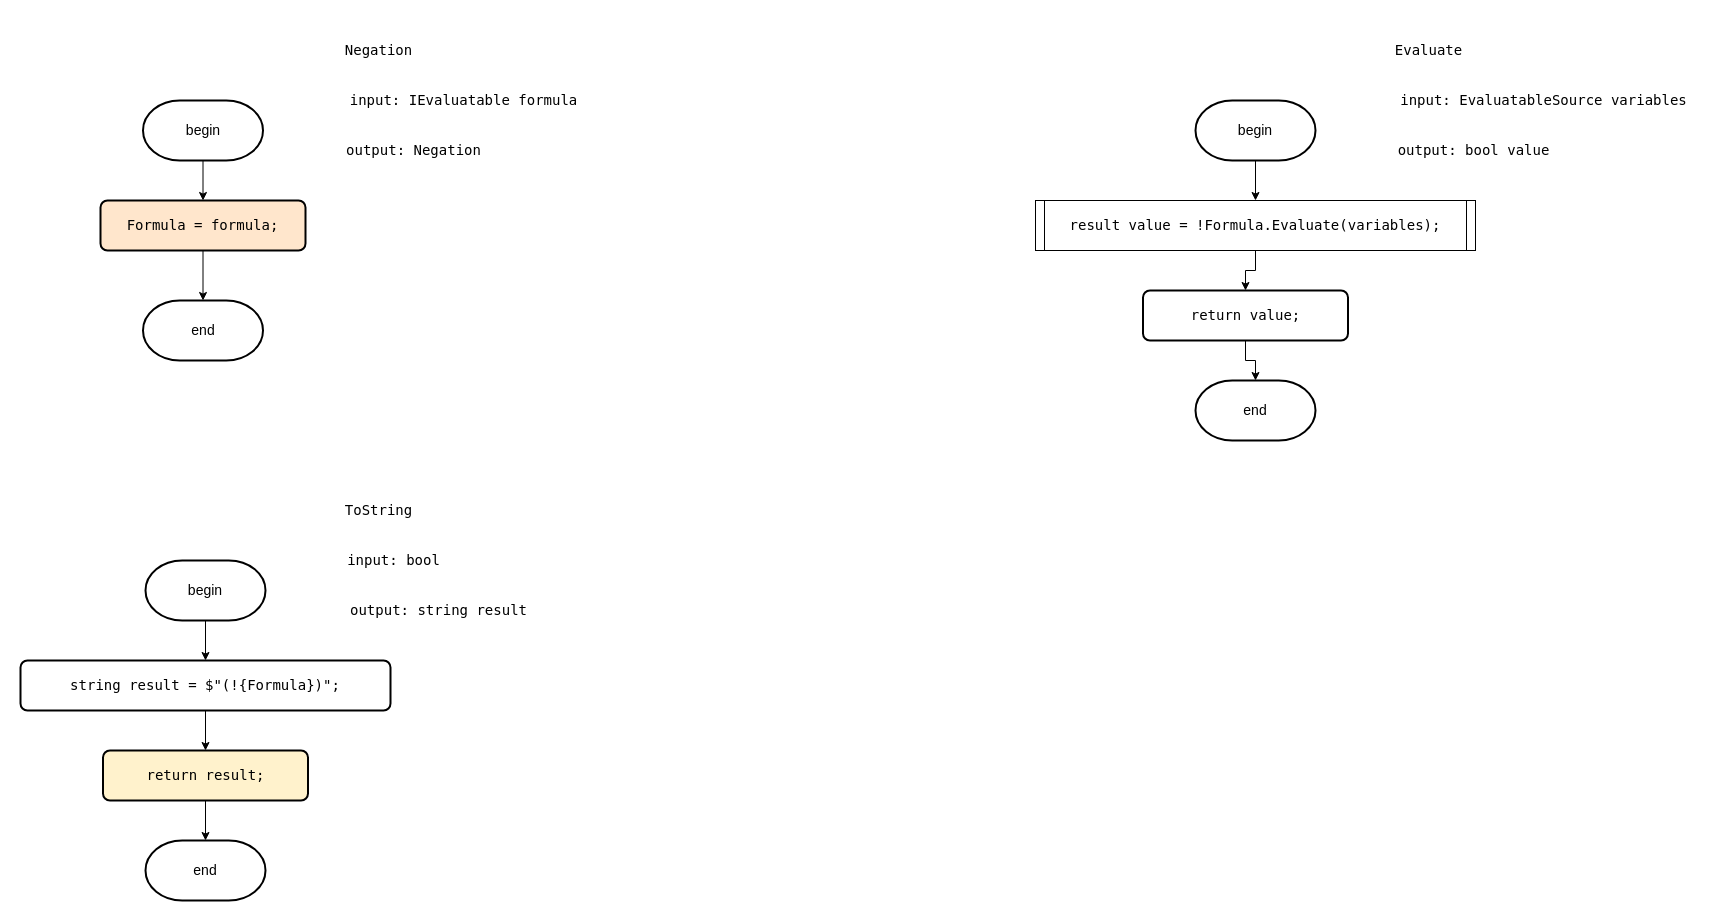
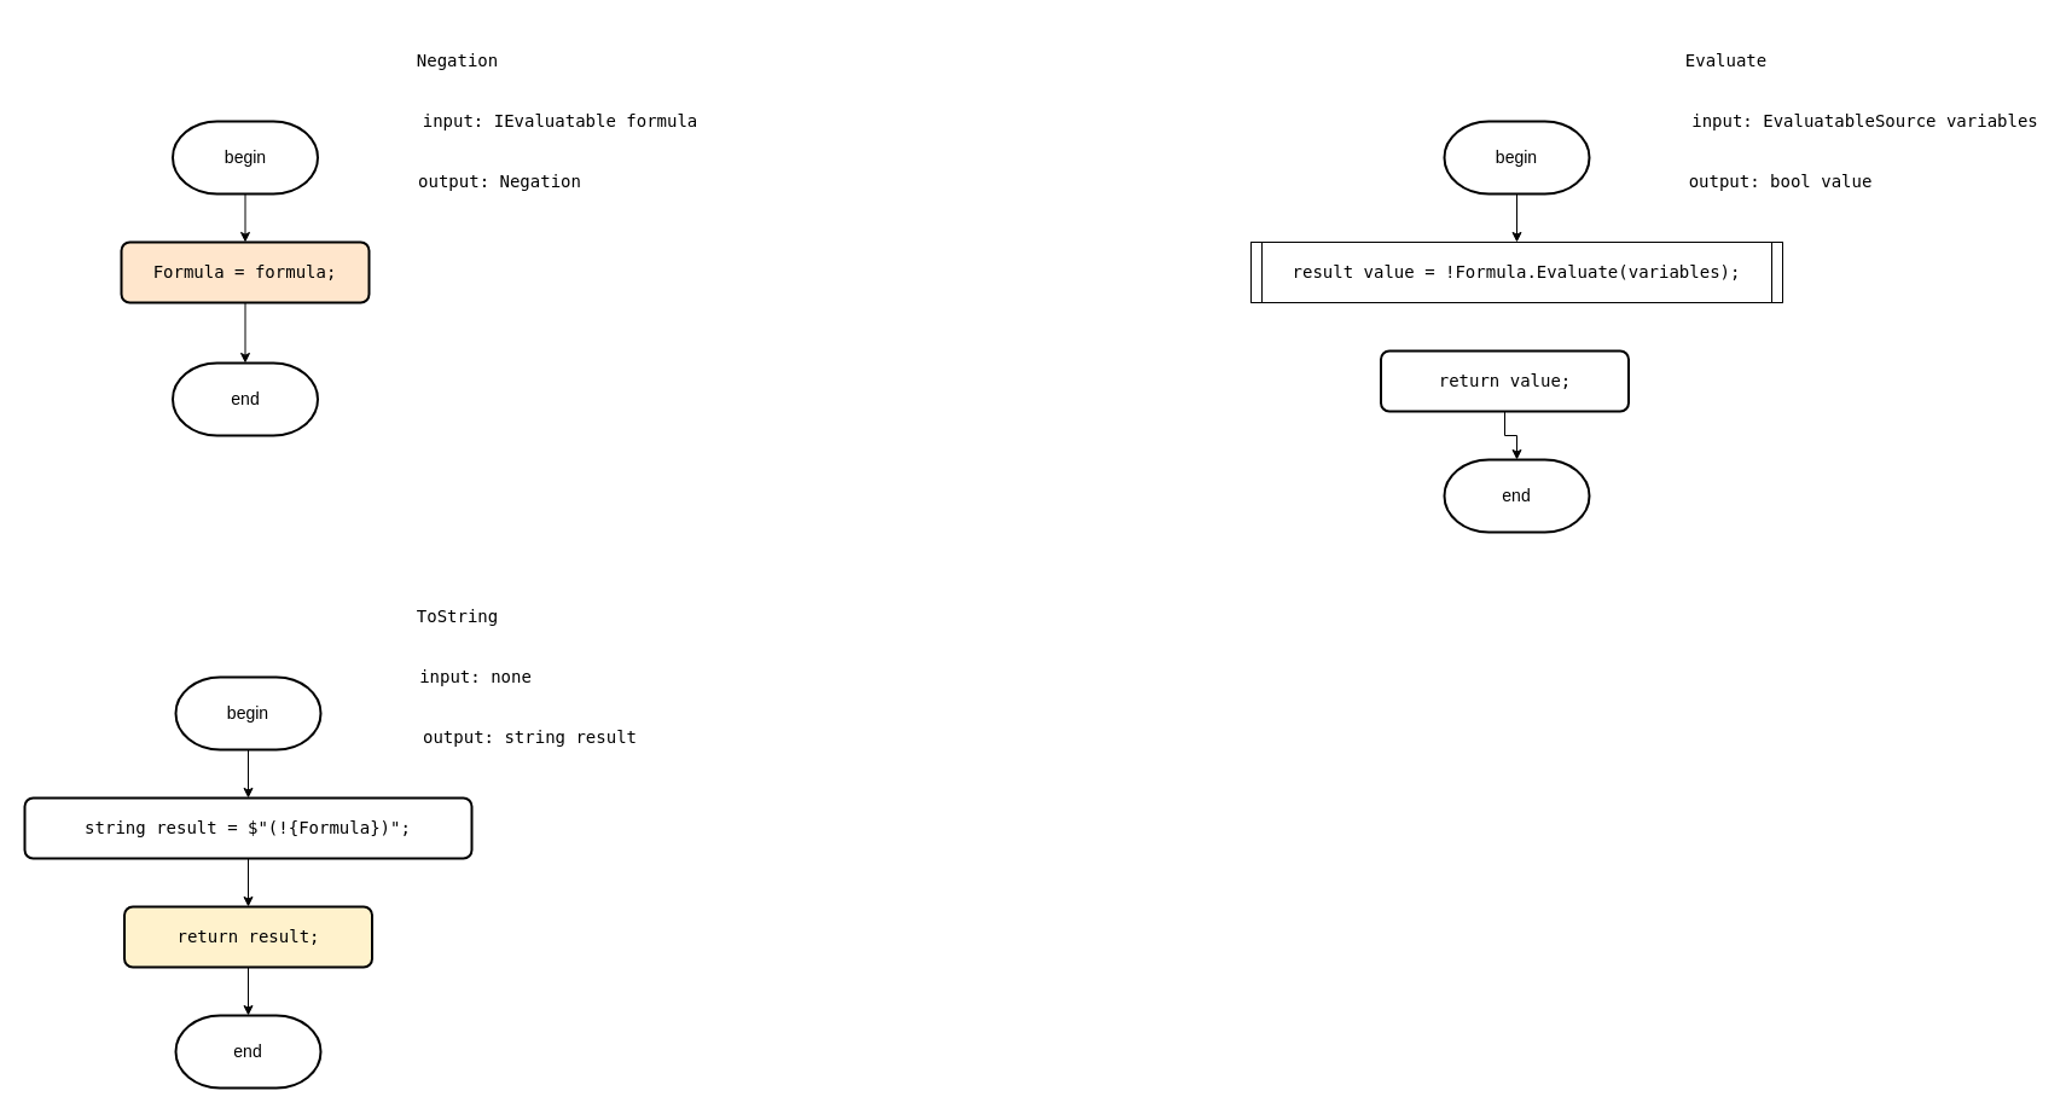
- <mxCell id="23" style="edgeStyle=orthogonalEdgeStyle;rounded=0;orthogonalLoop=1;jettySize=auto;html=1;exitX=0.5;exitY=1;exitDx=0;exitDy=0;fontSize=14;labelBackgroundColor=none;fontColor=#000000;" parent="1" source="24" target="26" edge="1"><mxGeometry relative="1" as="geometry" /></mxCell>
- <mxCell id="20" value="&lt;pre style=&quot;font-family: &amp;quot;JetBrains Mono&amp;quot;, monospace;&quot;&gt;input: bool&lt;/pre&gt;" style="text;html=1;align=center;verticalAlign=middle;resizable=0;points=[];autosize=1;strokeColor=none;fillColor=none;fontSize=14;labelBackgroundColor=none;fontColor=#000000;" parent="1" vertex="1"><mxGeometry x="337.5" y="530" width="110" height="60" as="geometry" /></mxCell>
+ <mxCell id="20" value="&lt;pre style=&quot;font-family: &amp;quot;JetBrains Mono&amp;quot;, monospace;&quot;&gt;input: none&lt;/pre&gt;" style="text;html=1;align=center;verticalAlign=middle;resizable=0;points=[];autosize=1;strokeColor=none;fillColor=none;fontSize=14;labelBackgroundColor=none;fontColor=#000000;" parent="1" vertex="1"><mxGeometry x="337.5" y="530" width="110" height="60" as="geometry" /></mxCell>
